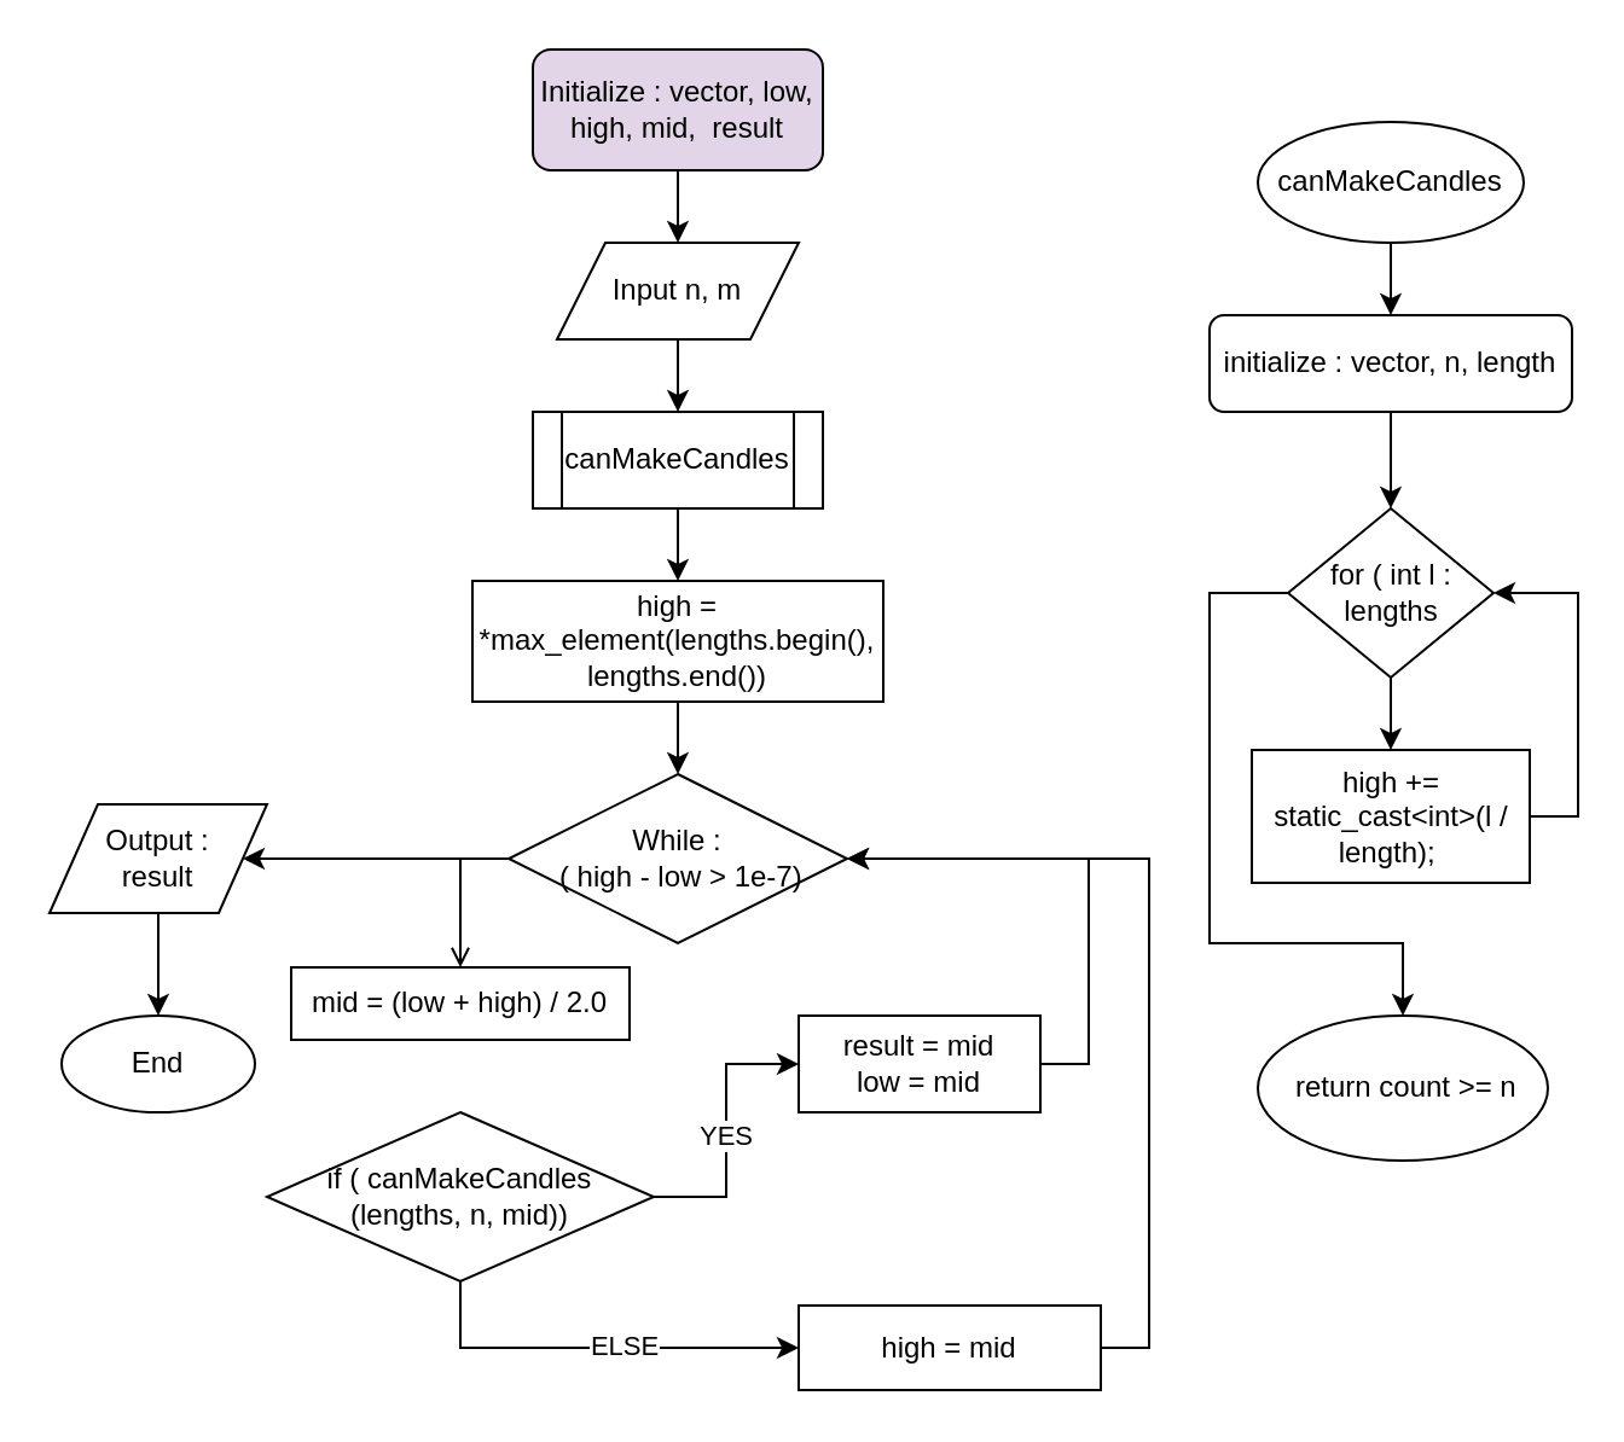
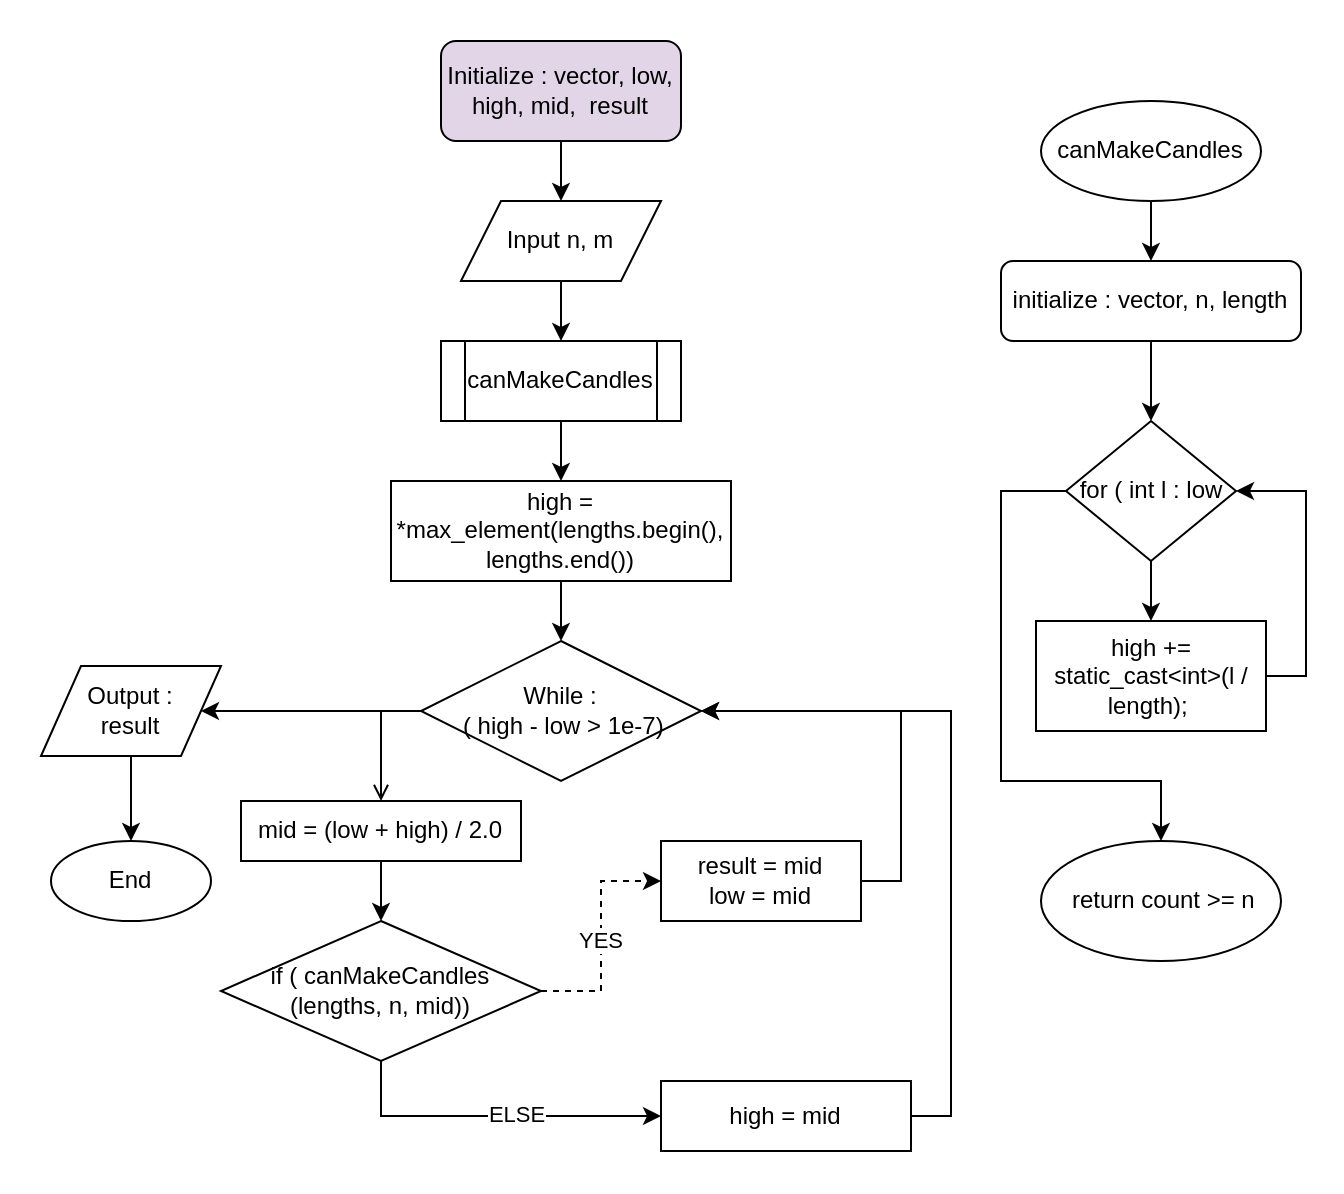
- <mxCell id="33" value="for ( int l : lengths" style="rhombus;whiteSpace=wrap;html=1;" vertex="1" parent="1"><mxGeometry x="532.5" y="210" width="85" height="70" as="geometry" /></mxCell>
+ <mxCell id="33" value="for ( int l : low" style="rhombus;whiteSpace=wrap;html=1;" vertex="1" parent="1"><mxGeometry x="532.5" y="210" width="85" height="70" as="geometry" /></mxCell>
+ <mxCell id="11" value="" style="edgeStyle=orthogonalEdgeStyle;rounded=0;orthogonalLoop=1;jettySize=auto;html=1;" edge="1" parent="1" source="12" target="21"><mxGeometry relative="1" as="geometry" /></mxCell>
- <mxCell id="17" value="" style="edgeStyle=orthogonalEdgeStyle;rounded=0;orthogonalLoop=1;jettySize=auto;html=1;" edge="1" parent="1" source="21" target="14"><mxGeometry relative="1" as="geometry" /></mxCell>
+ <mxCell id="17" value="" style="edgeStyle=orthogonalEdgeStyle;rounded=0;orthogonalLoop=1;jettySize=auto;html=1;dashed=1;" edge="1" parent="1" source="21" target="14"><mxGeometry relative="1" as="geometry" /></mxCell>
